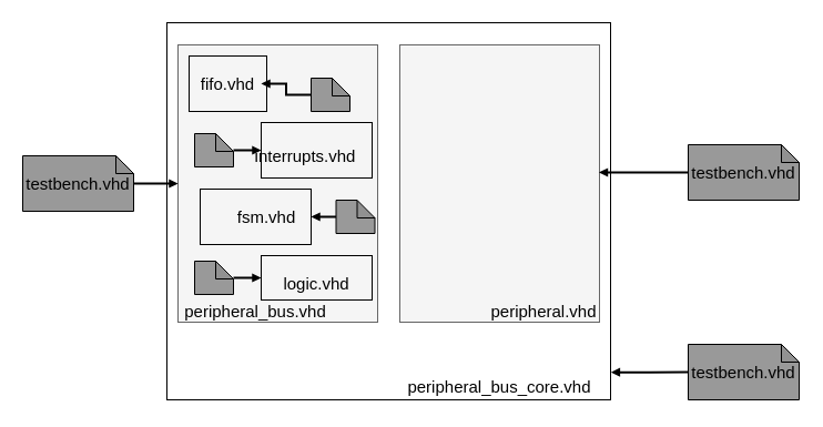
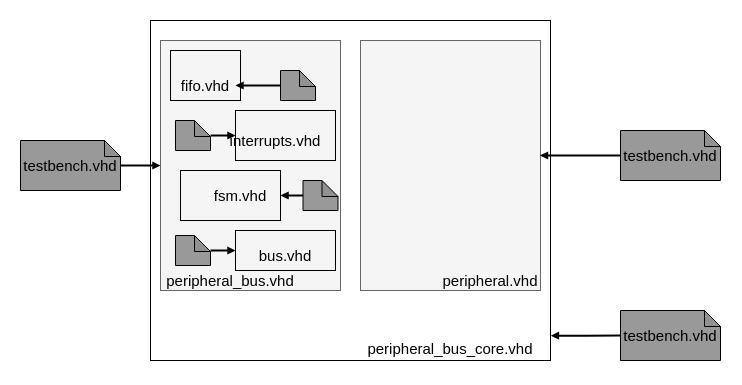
- <mxCell id="9" value="fifo.vhd" style="text;html=1;strokeColor=none;fillColor=none;align=center;verticalAlign=middle;whiteSpace=wrap;rounded=0;strokeWidth=1;fontSize=15;fontColor=#000000;" vertex="1" parent="1"><mxGeometry x="175" y="60" width="60" height="30" as="geometry" /></mxCell>
+ <mxCell id="9" value="fifo.vhd" style="text;html=1;strokeColor=none;fillColor=none;align=center;verticalAlign=middle;whiteSpace=wrap;rounded=0;strokeWidth=1;fontSize=15;fontColor=#000000;" vertex="1" parent="1"><mxGeometry x="175" y="70" width="60" height="30" as="geometry" /></mxCell>
- <mxCell id="15" value="logic.vhd" style="text;html=1;strokeColor=none;fillColor=none;align=center;verticalAlign=middle;whiteSpace=wrap;rounded=0;strokeWidth=1;fontSize=15;fontColor=#000000;" vertex="1" parent="1"><mxGeometry x="255" y="240" width="60" height="30" as="geometry" /></mxCell>
+ <mxCell id="15" value="bus.vhd" style="text;html=1;strokeColor=none;fillColor=none;align=center;verticalAlign=middle;whiteSpace=wrap;rounded=0;strokeWidth=1;fontSize=15;fontColor=#000000;" vertex="1" parent="1"><mxGeometry x="255" y="240" width="60" height="30" as="geometry" /></mxCell>
